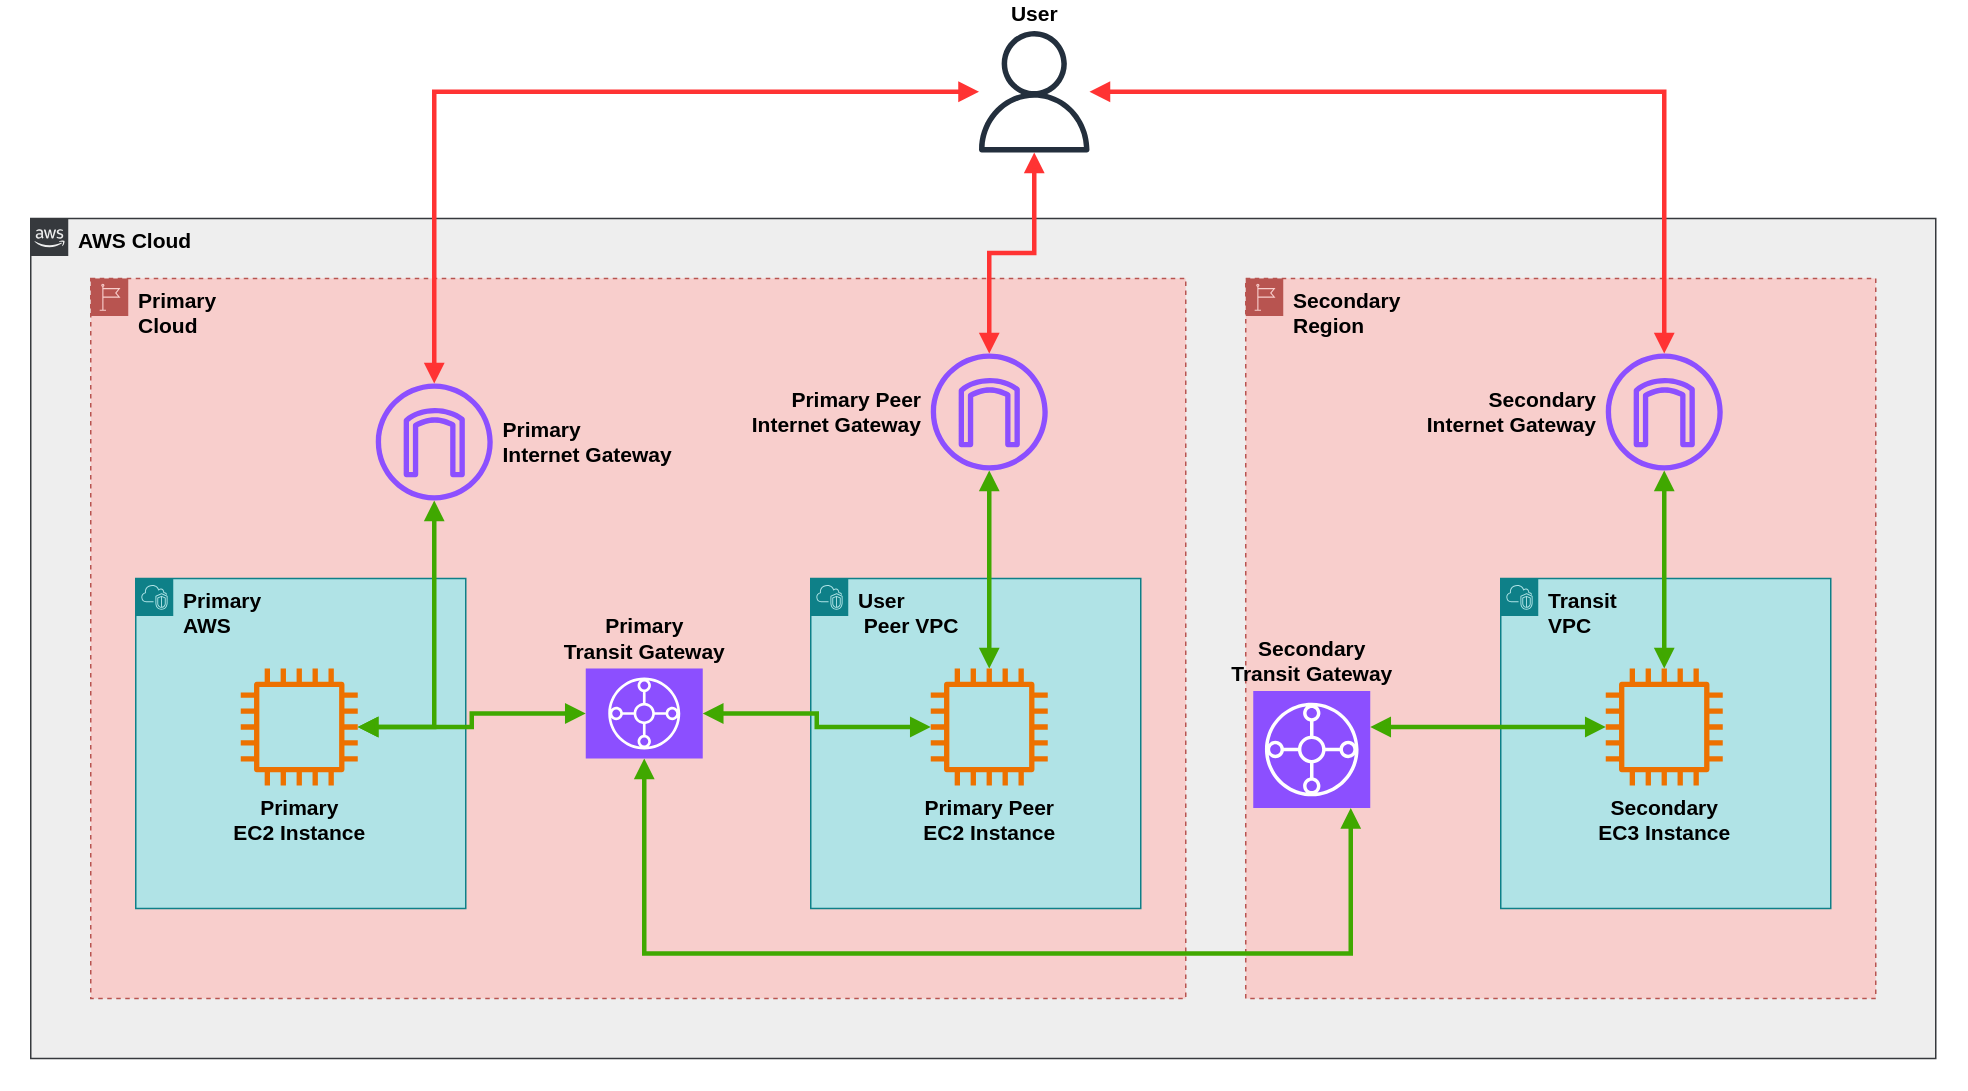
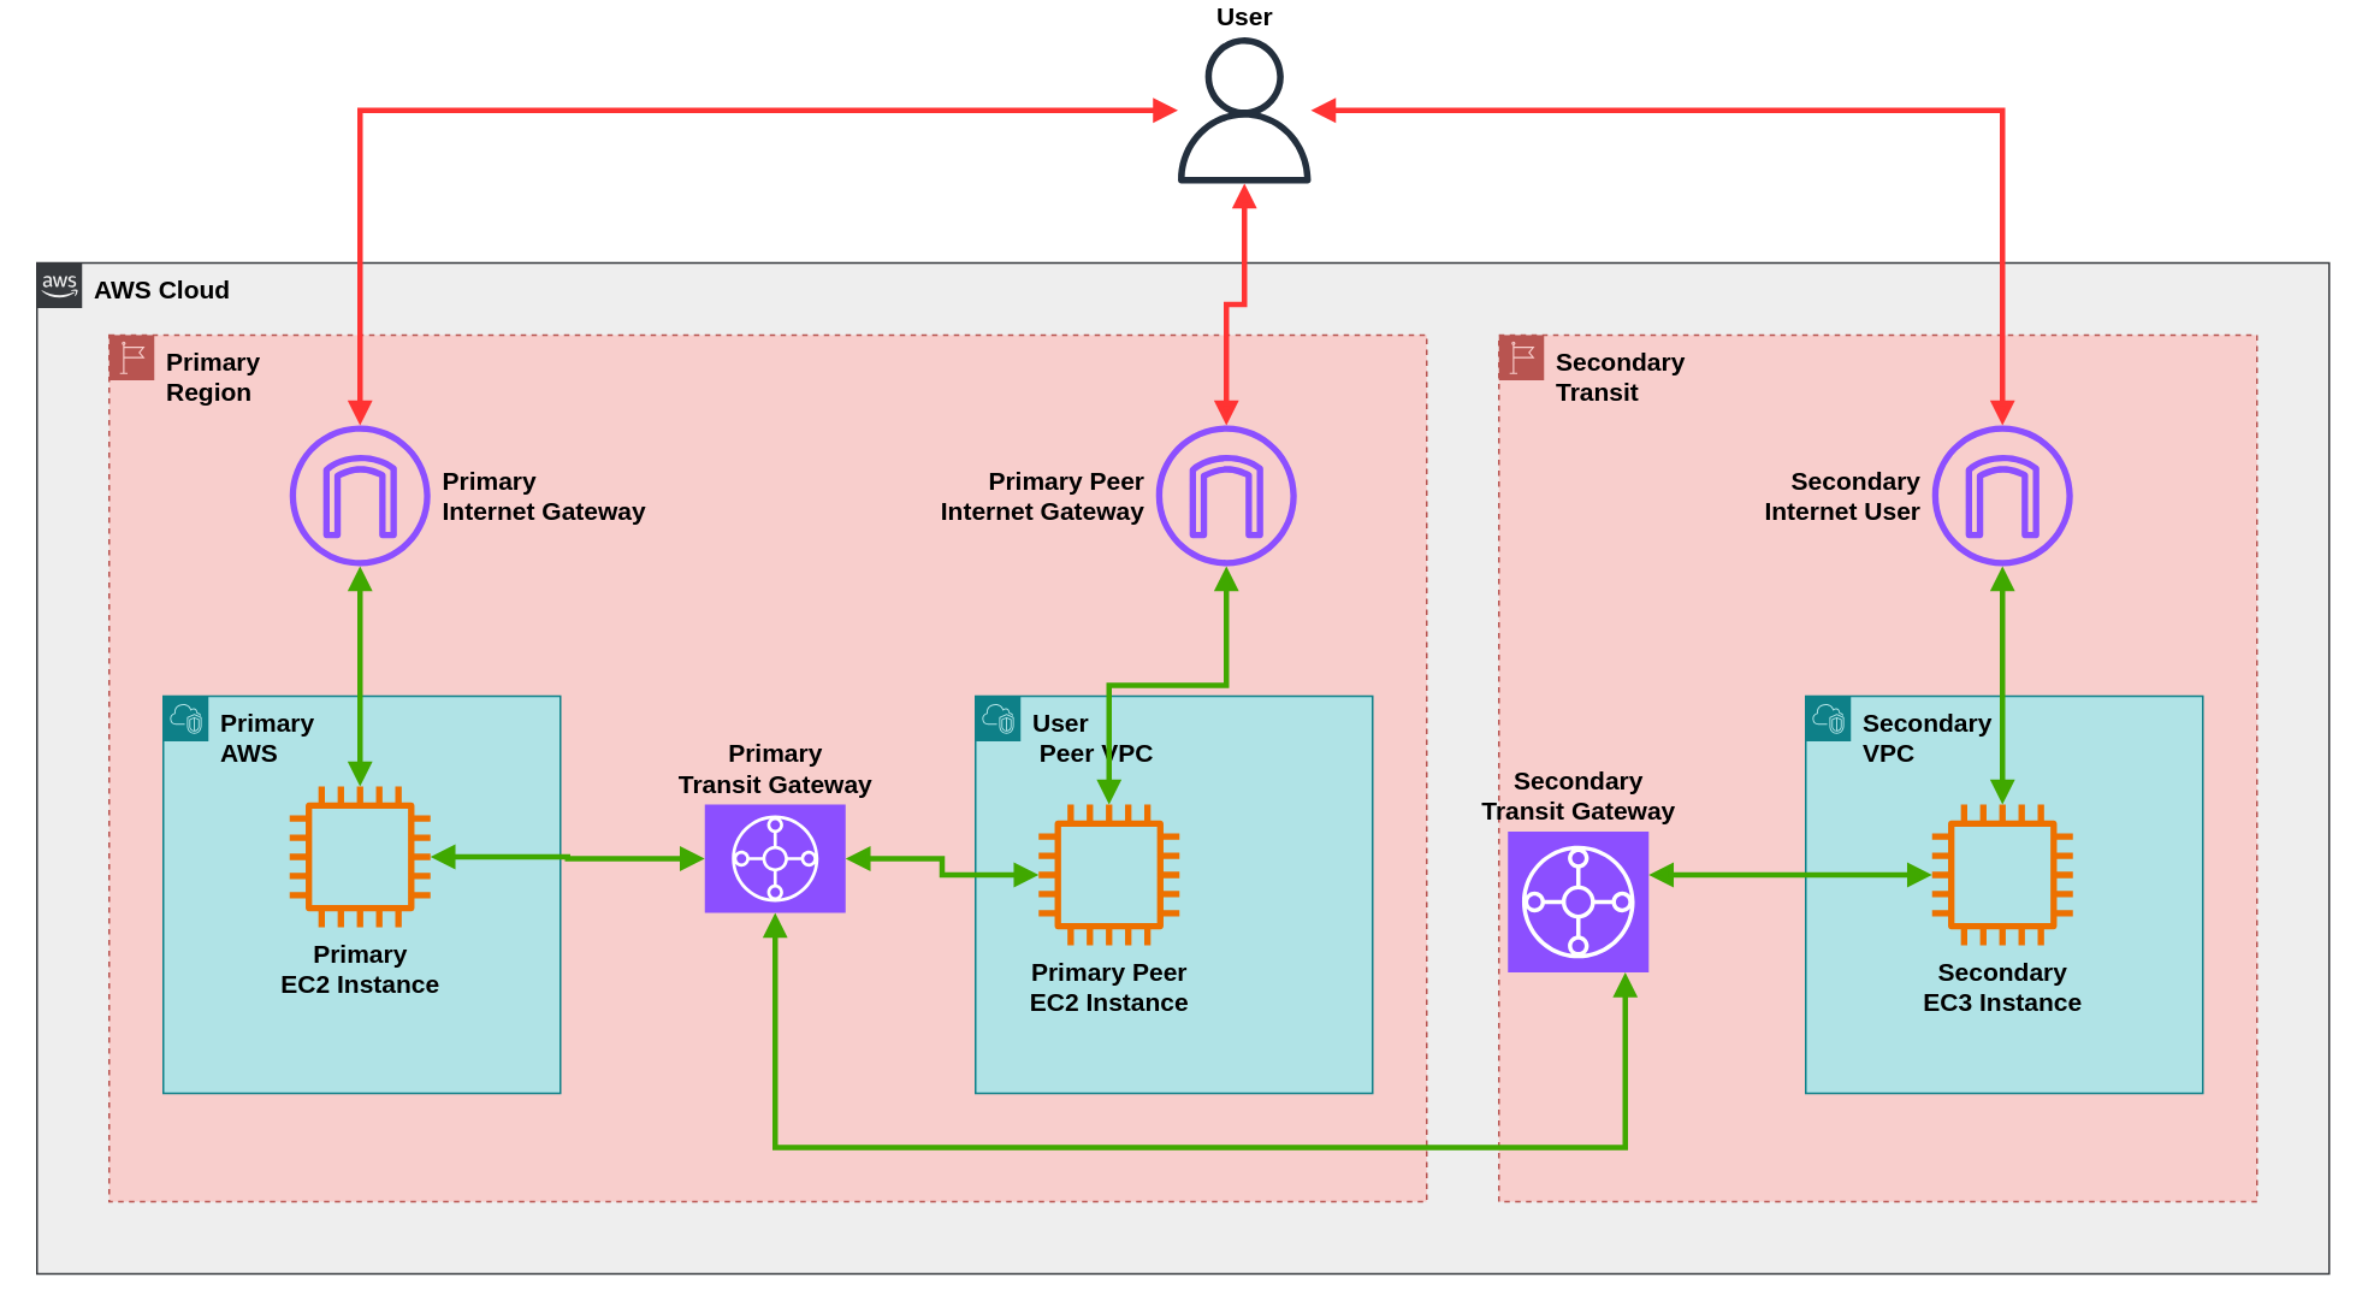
- <mxCell id="6" value="Primary&lt;div&gt;Cloud&lt;/div&gt;" style="points=[[0,0],[0.25,0],[0.5,0],[0.75,0],[1,0],[1,0.25],[1,0.5],[1,0.75],[1,1],[0.75,1],[0.5,1],[0.25,1],[0,1],[0,0.75],[0,0.5],[0,0.25]];outlineConnect=0;html=1;whiteSpace=wrap;fontSize=14;fontStyle=1;container=1;pointerEvents=0;collapsible=0;recursiveResize=0;shape=mxgraph.aws4.group;grIcon=mxgraph.aws4.group_region;strokeColor=#b85450;fillColor=#f8cecc;verticalAlign=top;align=left;spacingLeft=30;dashed=1;" parent="4" vertex="1"><mxGeometry x="60" y="185" width="730" height="480" as="geometry" /></mxCell>
+ <mxCell id="6" value="Primary&lt;div&gt;Region&lt;/div&gt;" style="points=[[0,0],[0.25,0],[0.5,0],[0.75,0],[1,0],[1,0.25],[1,0.5],[1,0.75],[1,1],[0.75,1],[0.5,1],[0.25,1],[0,1],[0,0.75],[0,0.5],[0,0.25]];outlineConnect=0;html=1;whiteSpace=wrap;fontSize=14;fontStyle=1;container=1;pointerEvents=0;collapsible=0;recursiveResize=0;shape=mxgraph.aws4.group;grIcon=mxgraph.aws4.group_region;strokeColor=#b85450;fillColor=#f8cecc;verticalAlign=top;align=left;spacingLeft=30;dashed=1;" parent="4" vertex="1"><mxGeometry x="60" y="185" width="730" height="480" as="geometry" /></mxCell>
- <mxCell id="7" value="Secondary&lt;div&gt;Region&lt;/div&gt;" style="points=[[0,0],[0.25,0],[0.5,0],[0.75,0],[1,0],[1,0.25],[1,0.5],[1,0.75],[1,1],[0.75,1],[0.5,1],[0.25,1],[0,1],[0,0.75],[0,0.5],[0,0.25]];outlineConnect=0;html=1;whiteSpace=wrap;fontSize=14;fontStyle=1;container=1;pointerEvents=0;collapsible=0;recursiveResize=0;shape=mxgraph.aws4.group;grIcon=mxgraph.aws4.group_region;strokeColor=#b85450;fillColor=#f8cecc;verticalAlign=top;align=left;spacingLeft=30;dashed=1;" parent="4" vertex="1"><mxGeometry x="830" y="185" width="420" height="480" as="geometry" /></mxCell>
+ <mxCell id="7" value="Secondary&lt;div&gt;Transit&lt;/div&gt;" style="points=[[0,0],[0.25,0],[0.5,0],[0.75,0],[1,0],[1,0.25],[1,0.5],[1,0.75],[1,1],[0.75,1],[0.5,1],[0.25,1],[0,1],[0,0.75],[0,0.5],[0,0.25]];outlineConnect=0;html=1;whiteSpace=wrap;fontSize=14;fontStyle=1;container=1;pointerEvents=0;collapsible=0;recursiveResize=0;shape=mxgraph.aws4.group;grIcon=mxgraph.aws4.group_region;strokeColor=#b85450;fillColor=#f8cecc;verticalAlign=top;align=left;spacingLeft=30;dashed=1;" parent="4" vertex="1"><mxGeometry x="830" y="185" width="420" height="480" as="geometry" /></mxCell>
- <mxCell id="20" value="Primary Peer&lt;div style=&quot;font-size: 14px;&quot;&gt;Internet Gateway&lt;/div&gt;" style="sketch=0;outlineConnect=0;fontColor=#000000;gradientColor=none;fillColor=#8C4FFF;strokeColor=none;dashed=0;verticalLabelPosition=middle;verticalAlign=middle;align=right;html=1;fontSize=14;fontStyle=1;aspect=fixed;pointerEvents=1;shape=mxgraph.aws4.internet_gateway;labelPosition=left;spacingRight=5;" parent="12" vertex="1"><mxGeometry x="620" y="235" width="78" height="78" as="geometry" /></mxCell>
+ <mxCell id="20" value="Primary Peer&lt;div style=&quot;font-size: 14px;&quot;&gt;Internet Gateway&lt;/div&gt;" style="sketch=0;outlineConnect=0;fontColor=#000000;gradientColor=none;fillColor=#8C4FFF;strokeColor=none;dashed=0;verticalLabelPosition=middle;verticalAlign=middle;align=right;html=1;fontSize=14;fontStyle=1;aspect=fixed;pointerEvents=1;shape=mxgraph.aws4.internet_gateway;labelPosition=left;spacingRight=5;" parent="12" vertex="1"><mxGeometry x="640" y="235" width="78" height="78" as="geometry" /></mxCell>
- <mxCell id="29" value="Secondary&lt;div style=&quot;font-size: 14px;&quot;&gt;Internet Gateway&lt;/div&gt;" style="sketch=0;outlineConnect=0;fontColor=#000000;gradientColor=none;fillColor=#8C4FFF;strokeColor=none;dashed=0;verticalLabelPosition=middle;verticalAlign=middle;align=right;html=1;fontSize=14;fontStyle=1;aspect=fixed;pointerEvents=1;shape=mxgraph.aws4.internet_gateway;labelPosition=left;spacingRight=5;" parent="12" vertex="1"><mxGeometry x="1070" y="235" width="78" height="78" as="geometry" /></mxCell>
+ <mxCell id="29" value="Secondary&lt;div style=&quot;font-size: 14px;&quot;&gt;Internet User&lt;/div&gt;" style="sketch=0;outlineConnect=0;fontColor=#000000;gradientColor=none;fillColor=#8C4FFF;strokeColor=none;dashed=0;verticalLabelPosition=middle;verticalAlign=middle;align=right;html=1;fontSize=14;fontStyle=1;aspect=fixed;pointerEvents=1;shape=mxgraph.aws4.internet_gateway;labelPosition=left;spacingRight=5;" parent="12" vertex="1"><mxGeometry x="1070" y="235" width="78" height="78" as="geometry" /></mxCell>
- <mxCell id="21" value="Primary&lt;div style=&quot;font-size: 14px;&quot;&gt;Internet Gateway&lt;/div&gt;" style="sketch=0;outlineConnect=0;fontColor=#000000;gradientColor=none;fillColor=#8C4FFF;strokeColor=none;dashed=0;verticalLabelPosition=middle;verticalAlign=middle;align=left;html=1;fontSize=14;fontStyle=1;aspect=fixed;pointerEvents=1;shape=mxgraph.aws4.internet_gateway;direction=east;labelPosition=right;spacingLeft=5;" parent="12" vertex="1"><mxGeometry x="250" y="255" width="78" height="78" as="geometry" /></mxCell>
+ <mxCell id="21" value="Primary&lt;div style=&quot;font-size: 14px;&quot;&gt;Internet Gateway&lt;/div&gt;" style="sketch=0;outlineConnect=0;fontColor=#000000;gradientColor=none;fillColor=#8C4FFF;strokeColor=none;dashed=0;verticalLabelPosition=middle;verticalAlign=middle;align=left;html=1;fontSize=14;fontStyle=1;aspect=fixed;pointerEvents=1;shape=mxgraph.aws4.internet_gateway;direction=east;labelPosition=right;spacingLeft=5;" parent="12" vertex="1"><mxGeometry x="160" y="235" width="78" height="78" as="geometry" /></mxCell>
- <mxCell id="11" value="Transit&lt;div style=&quot;font-size: 14px;&quot;&gt;VPC&lt;/div&gt;" style="points=[[0,0],[0.25,0],[0.5,0],[0.75,0],[1,0],[1,0.25],[1,0.5],[1,0.75],[1,1],[0.75,1],[0.5,1],[0.25,1],[0,1],[0,0.75],[0,0.5],[0,0.25]];outlineConnect=0;html=1;whiteSpace=wrap;fontSize=14;fontStyle=1;container=1;pointerEvents=0;collapsible=0;recursiveResize=0;shape=mxgraph.aws4.group;grIcon=mxgraph.aws4.group_vpc2;strokeColor=#0e8088;fillColor=#b0e3e6;verticalAlign=top;align=left;spacingLeft=30;dashed=0;" parent="8" vertex="1"><mxGeometry x="1000" y="385" width="220" height="220" as="geometry" /></mxCell>
+ <mxCell id="11" value="Secondary&lt;div style=&quot;font-size: 14px;&quot;&gt;VPC&lt;/div&gt;" style="points=[[0,0],[0.25,0],[0.5,0],[0.75,0],[1,0],[1,0.25],[1,0.5],[1,0.75],[1,1],[0.75,1],[0.5,1],[0.25,1],[0,1],[0,0.75],[0,0.5],[0,0.25]];outlineConnect=0;html=1;whiteSpace=wrap;fontSize=14;fontStyle=1;container=1;pointerEvents=0;collapsible=0;recursiveResize=0;shape=mxgraph.aws4.group;grIcon=mxgraph.aws4.group_vpc2;strokeColor=#0e8088;fillColor=#b0e3e6;verticalAlign=top;align=left;spacingLeft=30;dashed=0;" parent="8" vertex="1"><mxGeometry x="1000" y="385" width="220" height="220" as="geometry" /></mxCell>
- <mxCell id="18" value="Primary&lt;div style=&quot;font-size: 14px;&quot;&gt;EC2 Instance&lt;/div&gt;" style="sketch=0;outlineConnect=0;fontColor=#000000;gradientColor=none;fillColor=#ED7100;strokeColor=none;dashed=0;verticalLabelPosition=bottom;verticalAlign=top;align=center;html=1;fontSize=14;fontStyle=1;aspect=fixed;pointerEvents=1;shape=mxgraph.aws4.instance2;" parent="12" vertex="1"><mxGeometry x="160" y="445" width="78" height="78" as="geometry" /></mxCell>
+ <mxCell id="18" value="Primary&lt;div style=&quot;font-size: 14px;&quot;&gt;EC2 Instance&lt;/div&gt;" style="sketch=0;outlineConnect=0;fontColor=#000000;gradientColor=none;fillColor=#ED7100;strokeColor=none;dashed=0;verticalLabelPosition=bottom;verticalAlign=top;align=center;html=1;fontSize=14;fontStyle=1;aspect=fixed;pointerEvents=1;shape=mxgraph.aws4.instance2;" parent="12" vertex="1"><mxGeometry x="160" y="435" width="78" height="78" as="geometry" /></mxCell>
- <mxCell id="16" value="Primary Peer&lt;div style=&quot;font-size: 14px;&quot;&gt;EC2 Instance&lt;/div&gt;" style="sketch=0;outlineConnect=0;fontColor=#000000;gradientColor=none;fillColor=#ED7100;strokeColor=none;dashed=0;verticalLabelPosition=bottom;verticalAlign=top;align=center;html=1;fontSize=14;fontStyle=1;aspect=fixed;pointerEvents=1;shape=mxgraph.aws4.instance2;" parent="12" vertex="1"><mxGeometry x="620" y="445" width="78" height="78" as="geometry" /></mxCell>
+ <mxCell id="16" value="Primary Peer&lt;div style=&quot;font-size: 14px;&quot;&gt;EC2 Instance&lt;/div&gt;" style="sketch=0;outlineConnect=0;fontColor=#000000;gradientColor=none;fillColor=#ED7100;strokeColor=none;dashed=0;verticalLabelPosition=bottom;verticalAlign=top;align=center;html=1;fontSize=14;fontStyle=1;aspect=fixed;pointerEvents=1;shape=mxgraph.aws4.instance2;" parent="12" vertex="1"><mxGeometry x="575" y="445" width="78" height="78" as="geometry" /></mxCell>
